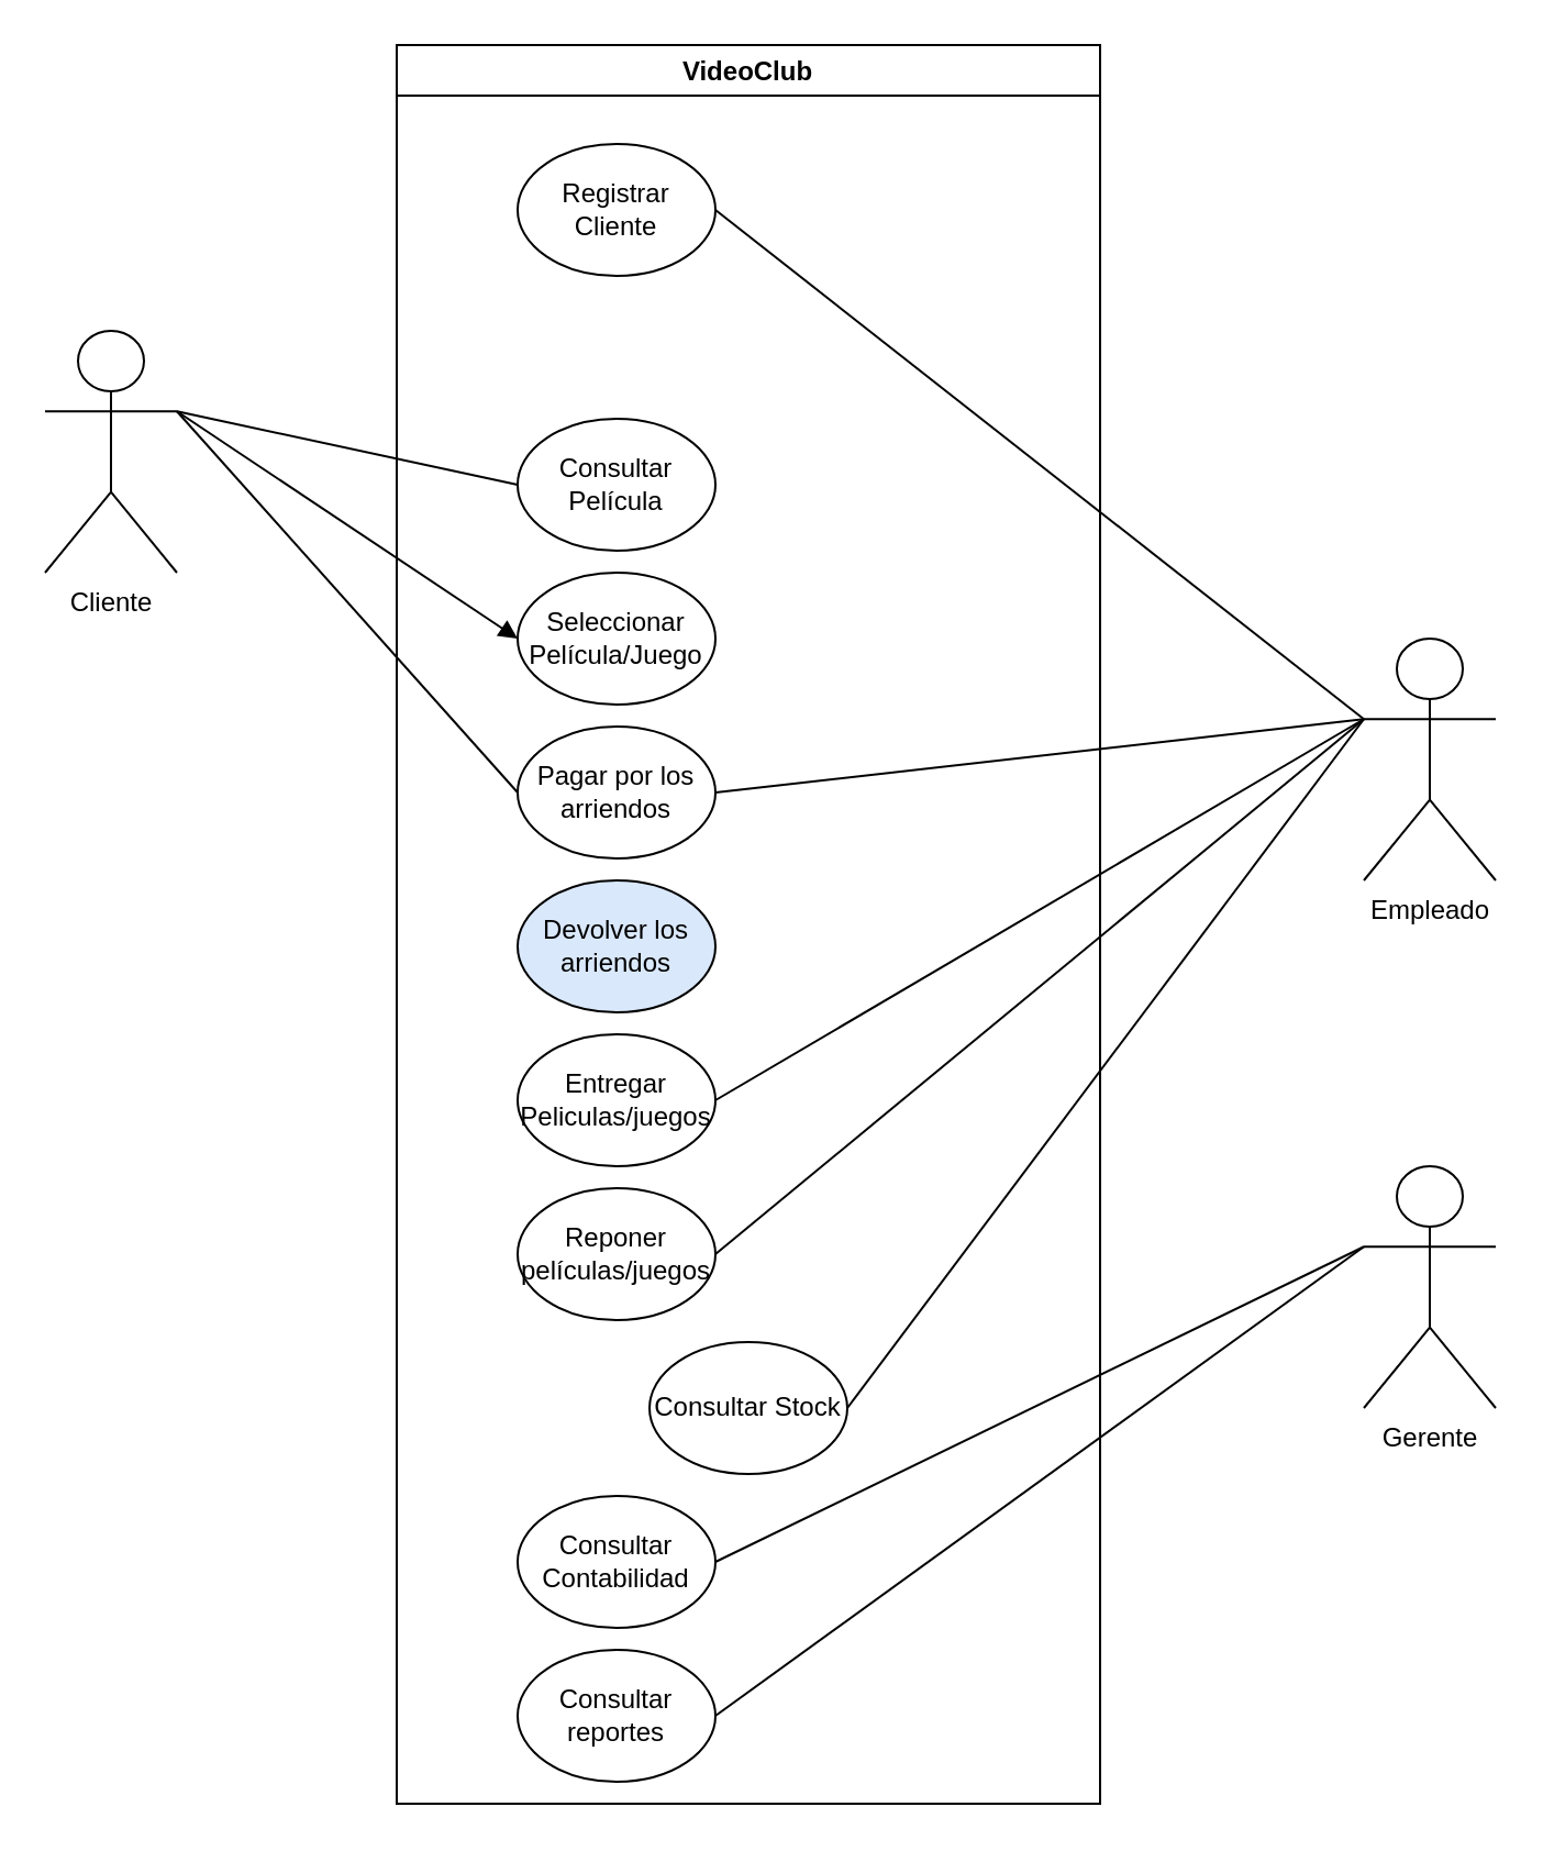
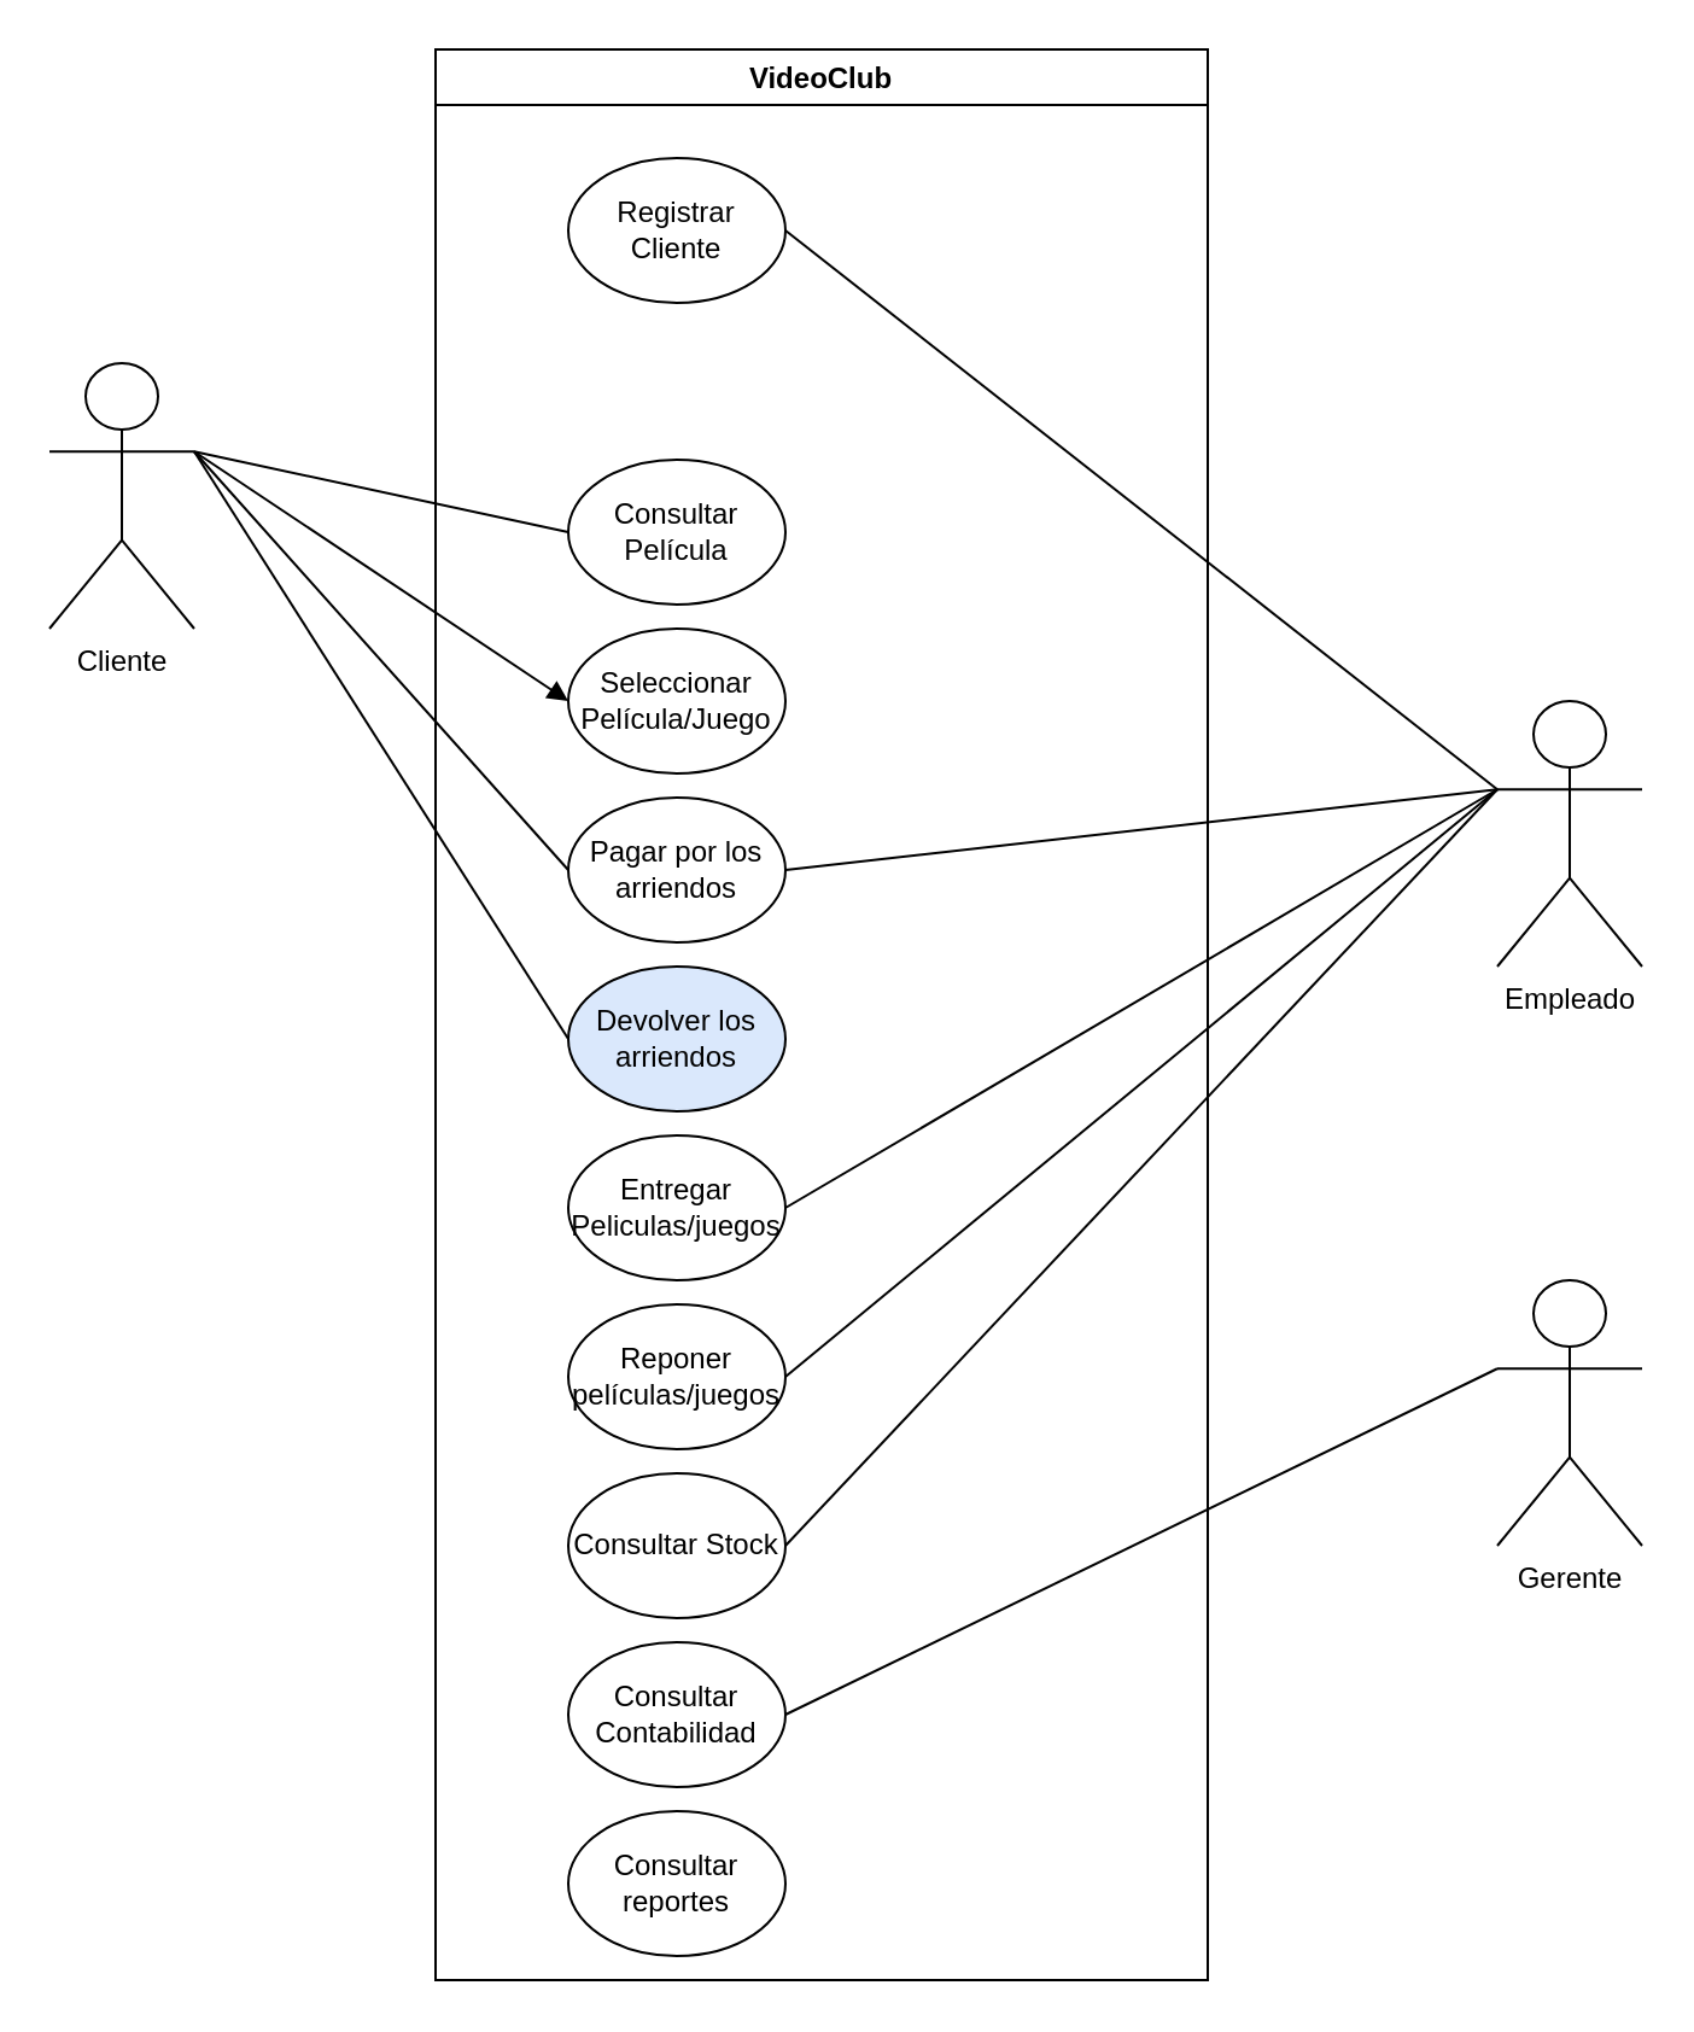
+ <mxCell id="18" value="" style="endArrow=none;html=1;exitX=1;exitY=0.333;exitDx=0;exitDy=0;exitPerimeter=0;entryX=0;entryY=0.5;entryDx=0;entryDy=0;" edge="1" parent="1" source="2" target="7"><mxGeometry width="50" height="50" relative="1" as="geometry"><mxPoint x="110" y="216.667" as="sourcePoint" /><mxPoint x="265" y="120" as="targetPoint" /></mxGeometry></mxCell>
- <mxCell id="9" value="Consultar Stock" style="ellipse;whiteSpace=wrap;html=1;" vertex="1" parent="3"><mxGeometry x="115" y="590" width="90" height="60" as="geometry" /></mxCell>
+ <mxCell id="9" value="Consultar Stock" style="ellipse;whiteSpace=wrap;html=1;" vertex="1" parent="3"><mxGeometry x="55" y="590" width="90" height="60" as="geometry" /></mxCell>
- <mxCell id="26" value="" style="endArrow=none;html=1;entryX=1;entryY=0.5;entryDx=0;entryDy=0;exitX=0;exitY=0.333;exitDx=0;exitDy=0;exitPerimeter=0;" edge="1" parent="1" source="24" target="13"><mxGeometry width="50" height="50" relative="1" as="geometry"><mxPoint x="630" y="576.667" as="sourcePoint" /><mxPoint x="335" y="720" as="targetPoint" /></mxGeometry></mxCell>
